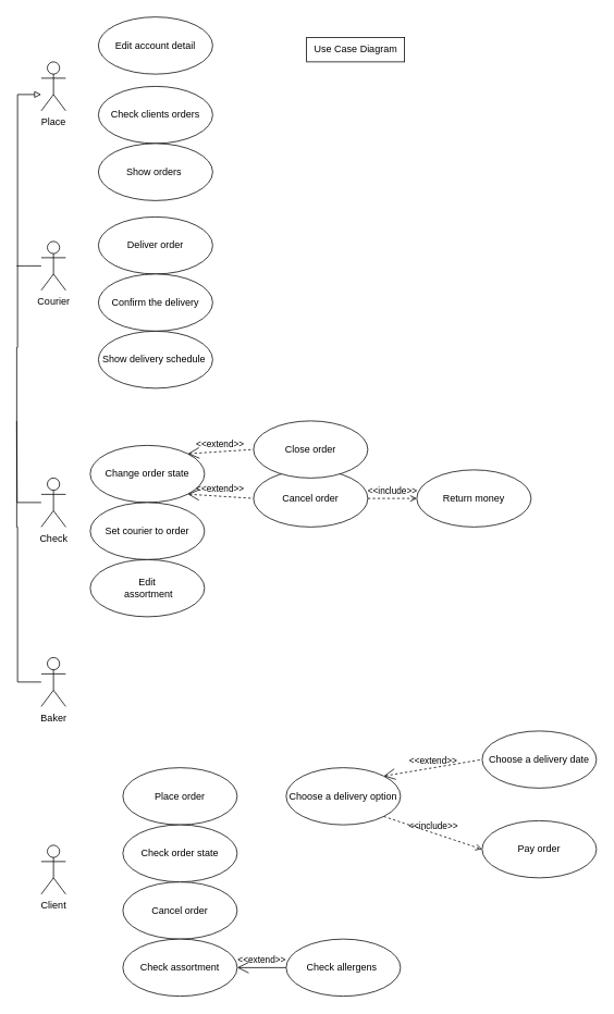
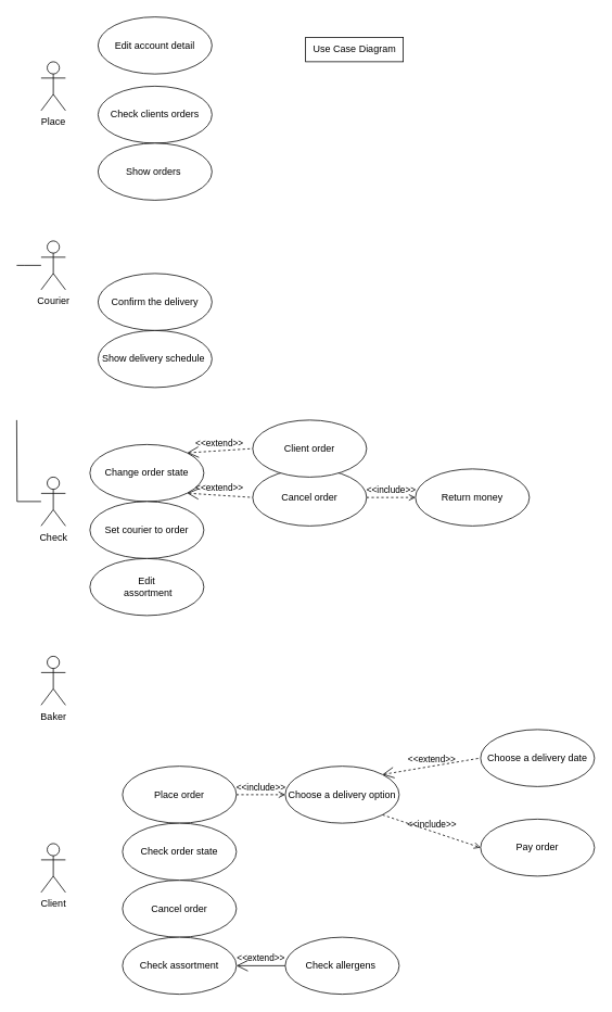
- <mxCell id="24" value="Deliver order" style="ellipse;whiteSpace=wrap;html=1;" vertex="1" parent="1"><mxGeometry x="120" y="265" width="140" height="70" as="geometry" /></mxCell>
- <mxCell id="7" style="edgeStyle=orthogonalEdgeStyle;rounded=0;orthogonalLoop=1;jettySize=auto;html=1;endArrow=block;endFill=0;" edge="1" parent="1" source="8" target="15"><mxGeometry relative="1" as="geometry"><mxPoint x="30" y="115" as="targetPoint" /><Array as="points"><mxPoint x="21" y="835" /><mxPoint x="21" y="645" /><mxPoint x="20" y="645" /><mxPoint x="20" y="425" /><mxPoint x="21" y="425" /><mxPoint x="21" y="115" /></Array></mxGeometry></mxCell>
- <mxCell id="25" value="Close order" style="ellipse;whiteSpace=wrap;html=1;" vertex="1" parent="1"><mxGeometry x="310" y="515" width="140" height="70" as="geometry" /></mxCell>
+ <mxCell id="25" value="Client order" style="ellipse;whiteSpace=wrap;html=1;" vertex="1" parent="1"><mxGeometry x="310" y="515" width="140" height="70" as="geometry" /></mxCell>
+ <mxCell id="10" value="&amp;lt;&amp;lt;include&amp;gt;&amp;gt;" style="edgeStyle=none;html=1;endArrow=open;verticalAlign=bottom;dashed=1;labelBackgroundColor=none;rounded=0;exitX=1;exitY=0.5;exitDx=0;exitDy=0;" parent="1" source="12" target="11" edge="1"><mxGeometry width="160" relative="1" as="geometry"><mxPoint x="300" y="975" as="sourcePoint" /><mxPoint x="410" y="975" as="targetPoint" /></mxGeometry></mxCell>
